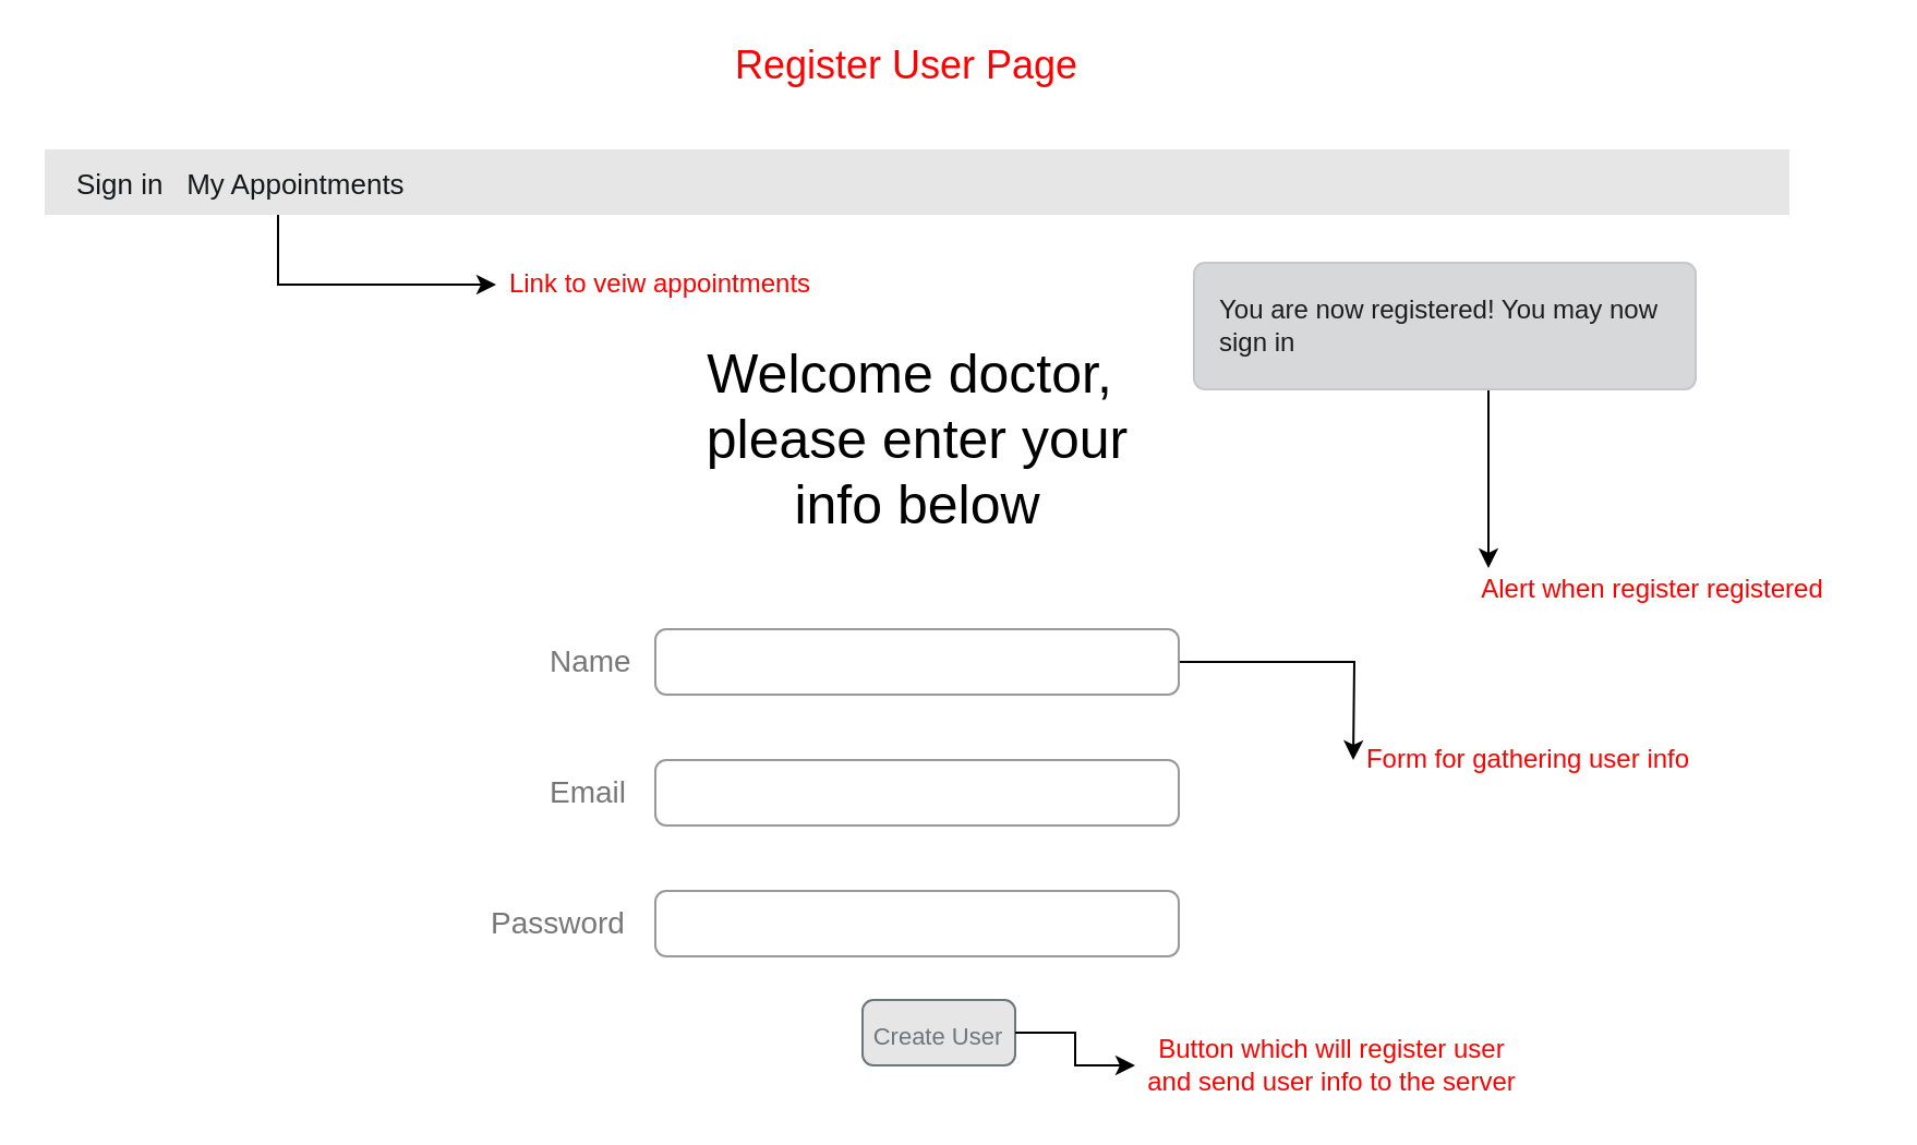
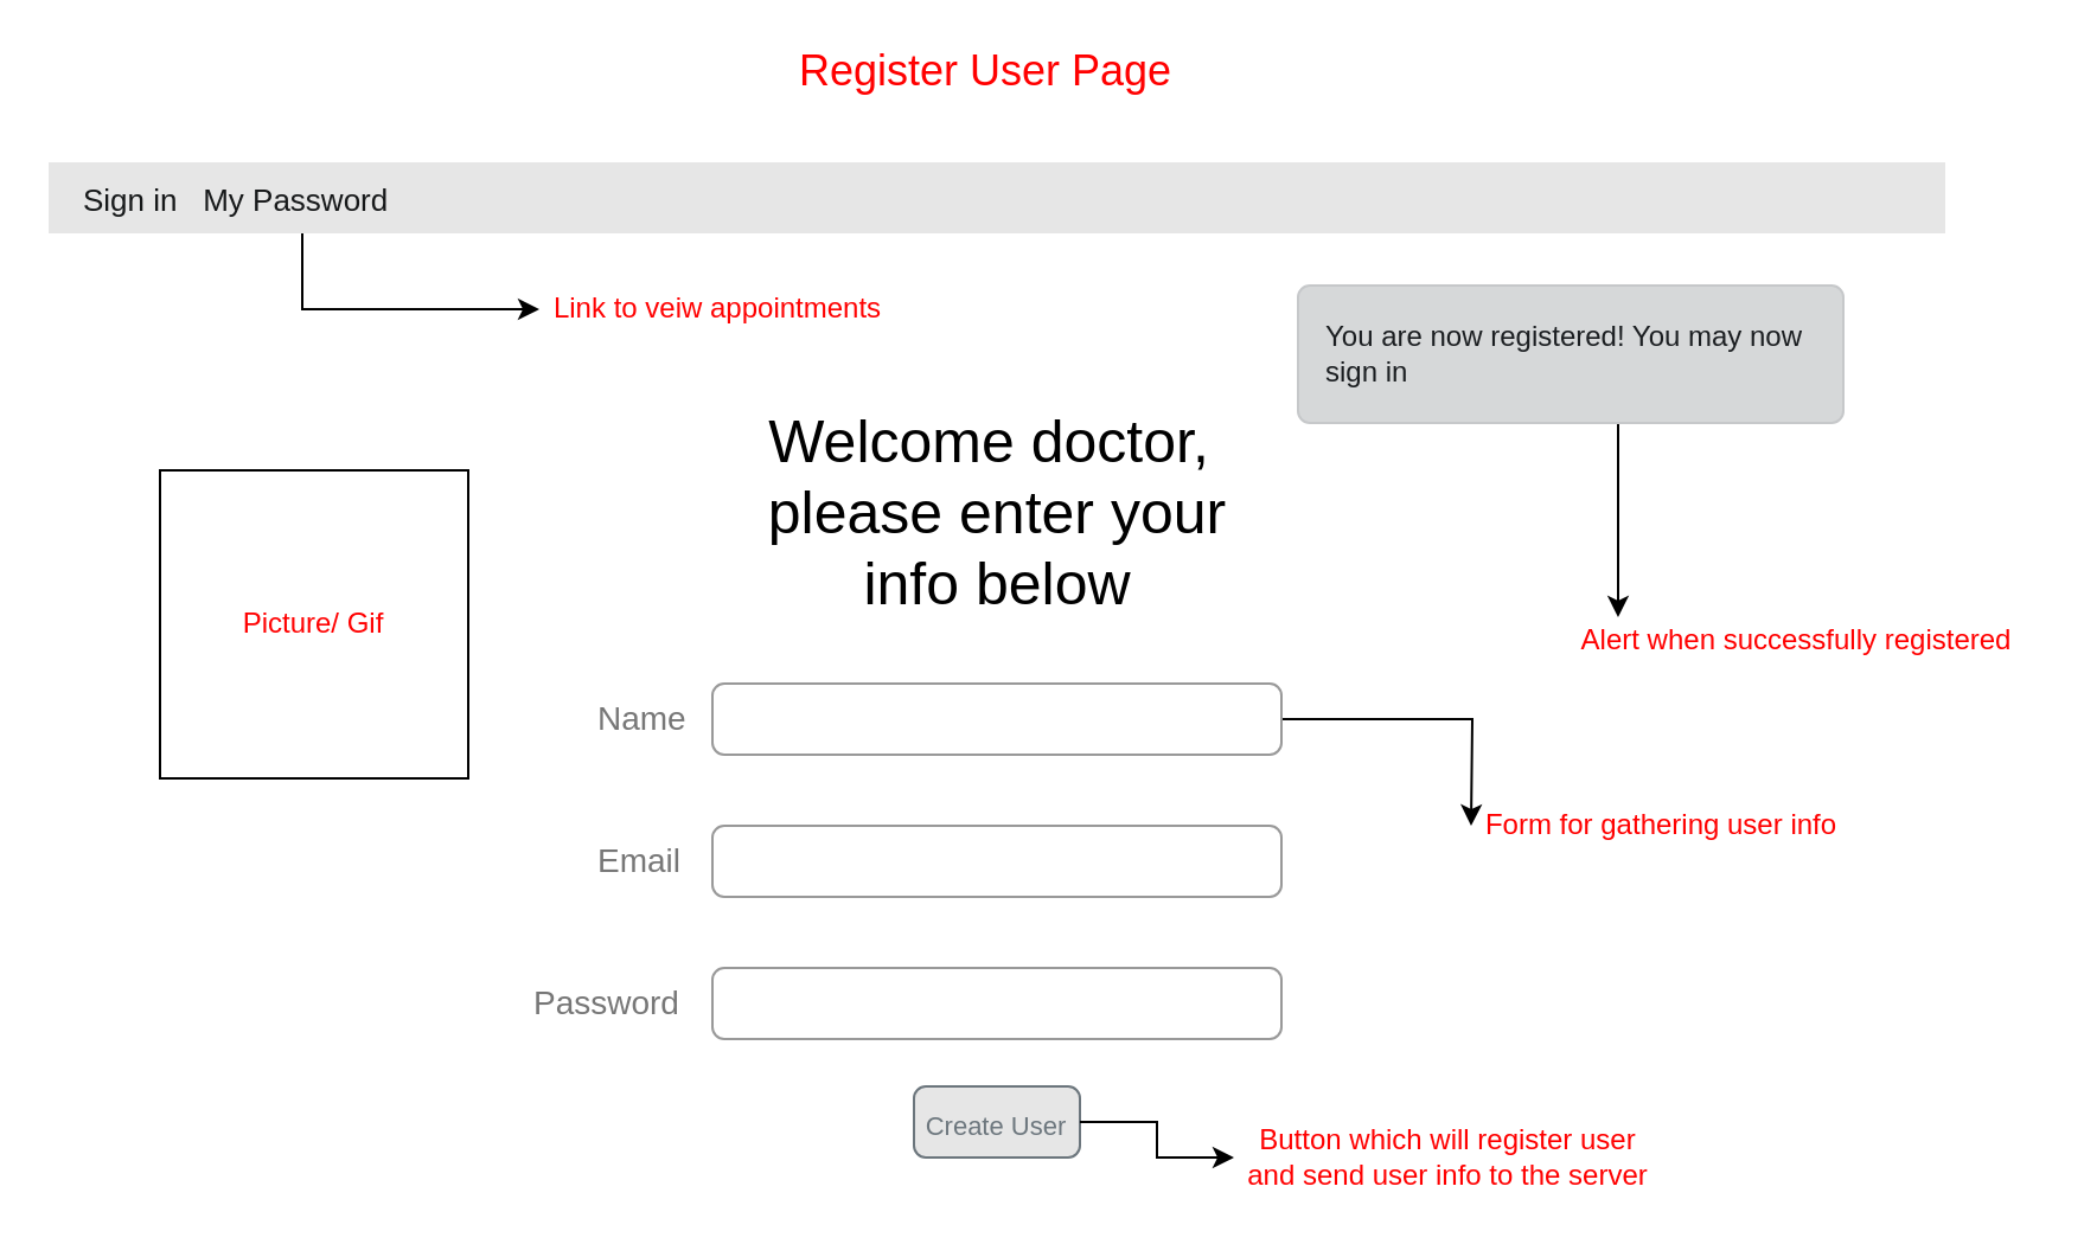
- <mxCell id="8" value="&lt;font style=&quot;font-size: 13px&quot;&gt;Sign in&amp;nbsp; &amp;nbsp;My Appointments&lt;/font&gt;" style="html=1;shadow=0;dashed=0;strokeColor=none;fontSize=16;fontColor=#161819;align=left;spacing=15;fillColor=#E6E6E6;" parent="1" vertex="1"><mxGeometry x="20" y="68" width="800" height="30" as="geometry" /></mxCell>
+ <mxCell id="8" value="&lt;font style=&quot;font-size: 13px&quot;&gt;Sign in&amp;nbsp; &amp;nbsp;My Password&lt;/font&gt;" style="html=1;shadow=0;dashed=0;strokeColor=none;fontSize=16;fontColor=#161819;align=left;spacing=15;fillColor=#E6E6E6;" parent="1" vertex="1"><mxGeometry x="20" y="68" width="800" height="30" as="geometry" /></mxCell>
- <mxCell id="6" value="&lt;font style=&quot;font-size: 25px&quot;&gt;Welcome doctor,&amp;nbsp;&lt;br&gt;please enter your&lt;br&gt;info below&lt;br&gt;&lt;/font&gt;" style="text;html=1;align=center;verticalAlign=middle;resizable=0;points=[];autosize=1;" parent="1" vertex="1"><mxGeometry x="315" y="170" width="210" height="60" as="geometry" /></mxCell>
+ <mxCell id="6" value="&lt;font style=&quot;font-size: 25px&quot;&gt;Welcome doctor,&amp;nbsp;&lt;br&gt;please enter your&lt;br&gt;info below&lt;br&gt;&lt;/font&gt;" style="text;html=1;align=center;verticalAlign=middle;resizable=0;points=[];autosize=1;" parent="1" vertex="1"><mxGeometry x="315" y="185" width="210" height="60" as="geometry" /></mxCell>
+ <mxCell id="9" value="&lt;font color=&quot;#ff0000&quot;&gt;Picture/ Gif&lt;/font&gt;" style="whiteSpace=wrap;html=1;aspect=fixed;" parent="1" vertex="1"><mxGeometry x="67" y="198" width="130" height="130" as="geometry" /></mxCell>
- <mxCell id="5" value="&lt;font color=&quot;#ff0000&quot;&gt;Alert when register registered&lt;/font&gt;" style="text;html=1;align=center;verticalAlign=middle;resizable=0;points=[];autosize=1;" parent="1" vertex="1"><mxGeometry x="657" y="260" width="200" height="20" as="geometry" /></mxCell>
+ <mxCell id="5" value="&lt;font color=&quot;#ff0000&quot;&gt;Alert when successfully registered&lt;/font&gt;" style="text;html=1;align=center;verticalAlign=middle;resizable=0;points=[];autosize=1;" parent="1" vertex="1"><mxGeometry x="657" y="260" width="200" height="20" as="geometry" /></mxCell>
- <mxCell id="18" value="&lt;font style=&quot;background-color: rgb(230 , 230 , 230) ; font-size: 11px&quot;&gt;Create User&lt;/font&gt;" style="html=1;shadow=0;dashed=0;shape=mxgraph.bootstrap.rrect;rSize=5;strokeColor=#6C767D;strokeWidth=1;fontColor=#6C767D;whiteSpace=wrap;align=center;verticalAlign=middle;spacingLeft=0;fontStyle=0;fontSize=16;spacing=5;fillColor=#E6E6E6;" parent="1" vertex="1"><mxGeometry x="395" y="458" width="70" height="30" as="geometry" /></mxCell>
+ <mxCell id="18" value="&lt;font style=&quot;background-color: rgb(230 , 230 , 230) ; font-size: 11px&quot;&gt;Create User&lt;/font&gt;" style="html=1;shadow=0;dashed=0;shape=mxgraph.bootstrap.rrect;rSize=5;strokeColor=#6C767D;strokeWidth=1;fontColor=#6C767D;whiteSpace=wrap;align=center;verticalAlign=middle;spacingLeft=0;fontStyle=0;fontSize=16;spacing=5;fillColor=#E6E6E6;" parent="1" vertex="1"><mxGeometry x="385" y="458" width="70" height="30" as="geometry" /></mxCell>
